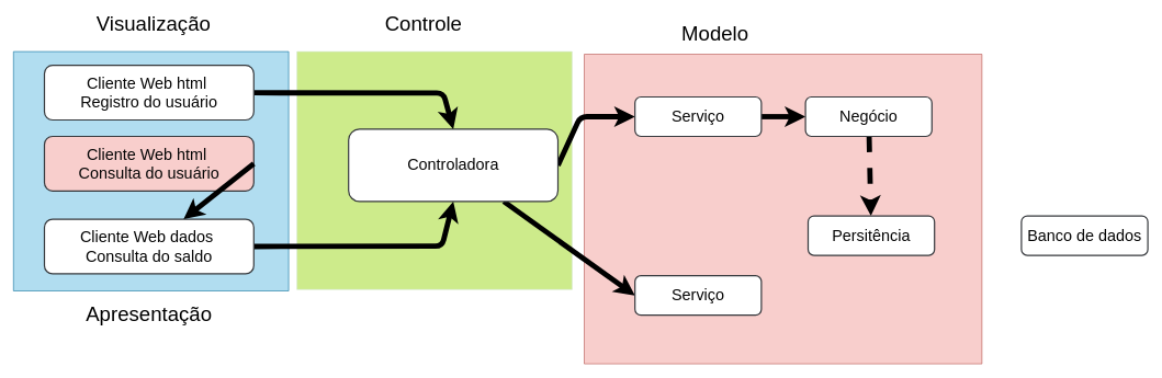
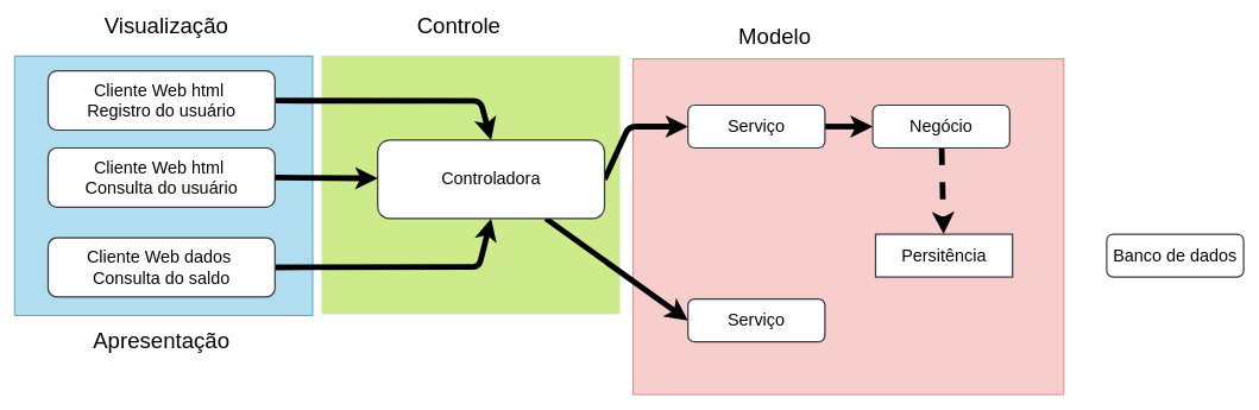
- <mxCell id="12" value="Cliente Web html&amp;nbsp;&lt;br&gt;Consulta do usuário" style="rounded=1;whiteSpace=wrap;html=1;fillColor=#f8cecc;strokeColor=#36393d;strokeWidth=2;fontColor=#050505;fontSize=24;" parent="1" vertex="1"><mxGeometry x="67" y="207" width="318" height="83" as="geometry" /></mxCell>
+ <mxCell id="12" value="Cliente Web html&amp;nbsp;&lt;br&gt;Consulta do usuário" style="rounded=1;whiteSpace=wrap;html=1;fillColor=#FFFFFF;strokeColor=#36393d;strokeWidth=2;fontColor=#050505;fontSize=24;" parent="1" vertex="1"><mxGeometry x="67" y="207" width="318" height="83" as="geometry" /></mxCell>
- <mxCell id="15" style="edgeStyle=none;html=1;fontSize=31;fontColor=#000000;strokeWidth=8;strokeColor=#000000;exitX=1;exitY=0.5;exitDx=0;exitDy=0;" parent="1" source="12" target="14" edge="1"><mxGeometry relative="1" as="geometry"><mxPoint x="448" y="276.464" as="sourcePoint" /><mxPoint x="530" y="279" as="targetPoint" /></mxGeometry></mxCell>
+ <mxCell id="15" style="edgeStyle=none;html=1;fontSize=31;fontColor=#000000;strokeWidth=8;strokeColor=#000000;exitX=1;exitY=0.5;exitDx=0;exitDy=0;" parent="1" source="12" target="11" edge="1"><mxGeometry relative="1" as="geometry"><mxPoint x="448" y="276.464" as="sourcePoint" /><mxPoint x="530" y="279" as="targetPoint" /></mxGeometry></mxCell>
- <mxCell id="20" value="Persitência" style="rounded=1;whiteSpace=wrap;html=1;fillColor=#FFFFFF;strokeColor=#36393d;strokeWidth=2;fontColor=#050505;fontSize=24;" parent="1" vertex="1"><mxGeometry x="1227" y="328" width="192" height="60" as="geometry" /></mxCell>
+ <mxCell id="20" value="Persitência" style="whiteSpace=wrap;html=1;fillColor=#FFFFFF;strokeColor=#36393d;strokeWidth=2;fontColor=#050505;fontSize=24;rounded=0;" parent="1" vertex="1"><mxGeometry x="1227" y="328" width="192" height="60" as="geometry" /></mxCell>
